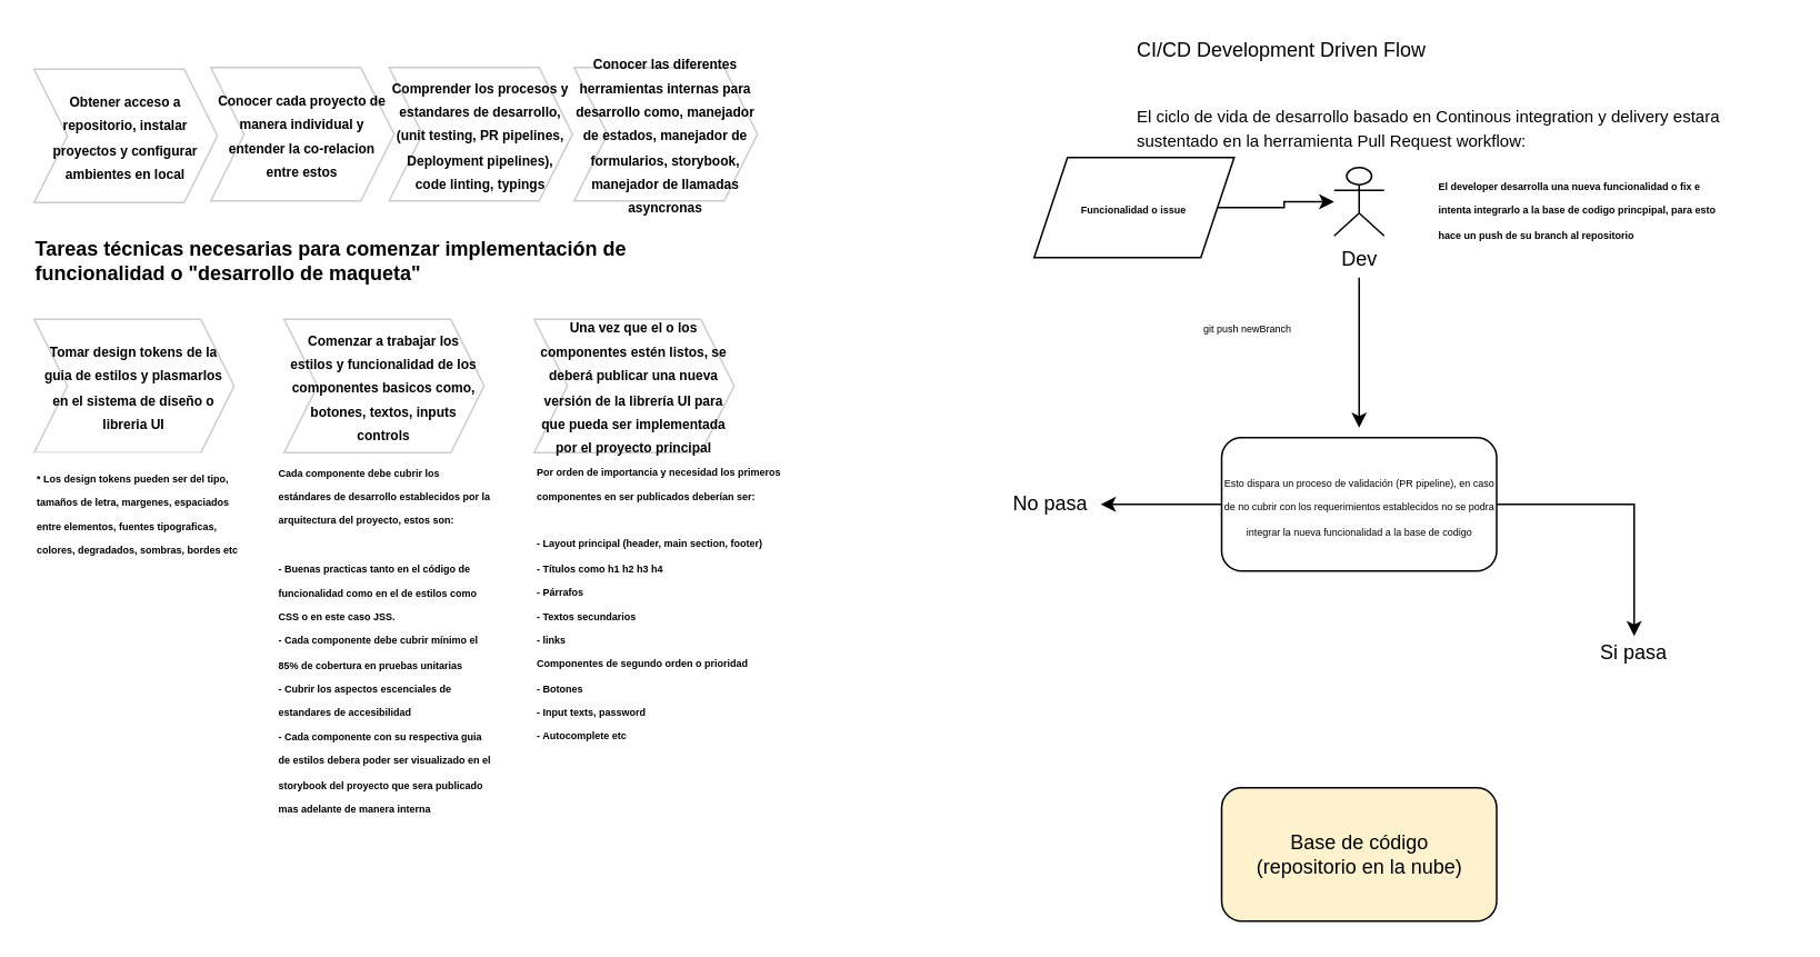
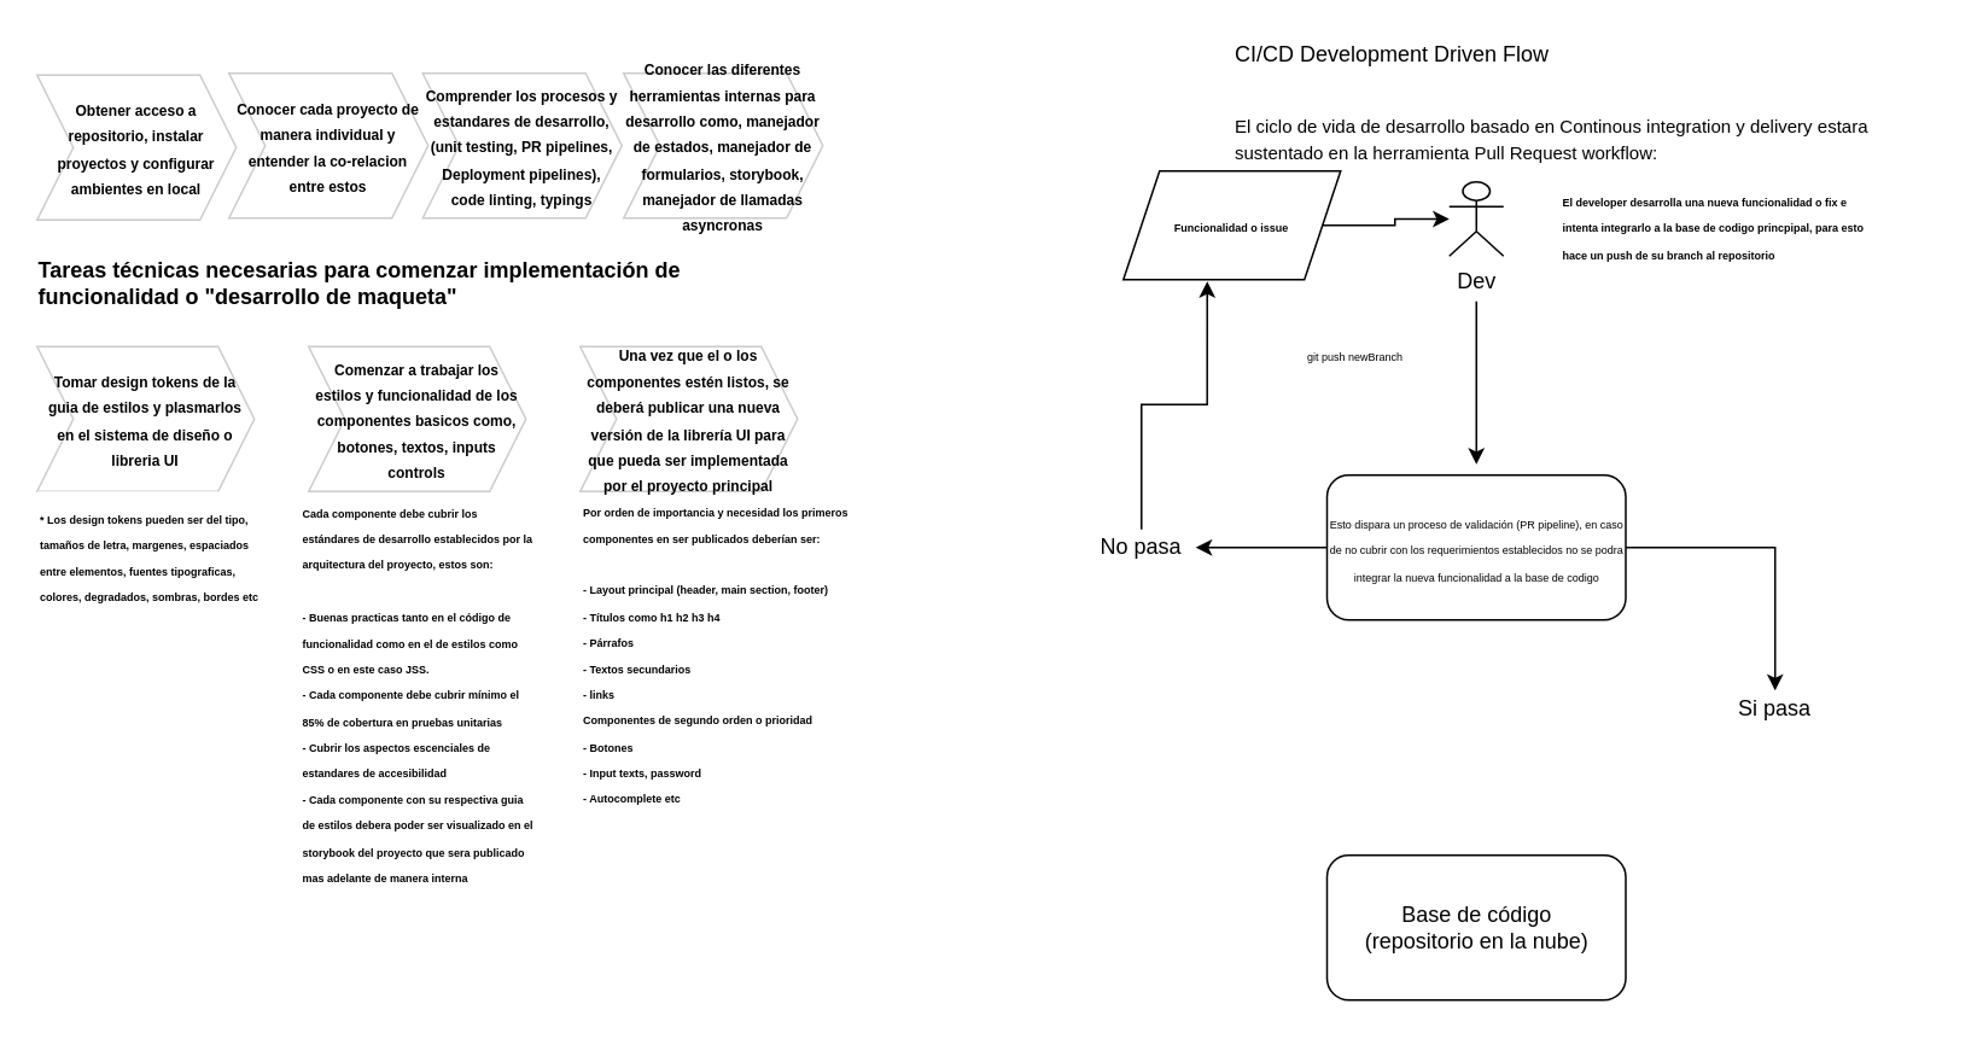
+ <mxCell id="26" style="edgeStyle=orthogonalEdgeStyle;rounded=0;orthogonalLoop=1;jettySize=auto;html=1;entryX=0.386;entryY=1.016;entryDx=0;entryDy=0;entryPerimeter=0;" edge="1" parent="1" source="27" target="25"><mxGeometry relative="1" as="geometry" /></mxCell>
- <mxCell id="22" value="Base de código&lt;br&gt;(repositorio en la nube)" style="rounded=1;whiteSpace=wrap;html=1;strokeColor=#000000;fillColor=#fff2cc;" vertex="1" parent="1"><mxGeometry x="732.5" y="472" width="165" height="80" as="geometry" /></mxCell>
+ <mxCell id="22" value="Base de código&lt;br&gt;(repositorio en la nube)" style="rounded=1;whiteSpace=wrap;html=1;strokeColor=#000000;fillColor=#FFFFFF;" vertex="1" parent="1"><mxGeometry x="732.5" y="472" width="165" height="80" as="geometry" /></mxCell>
